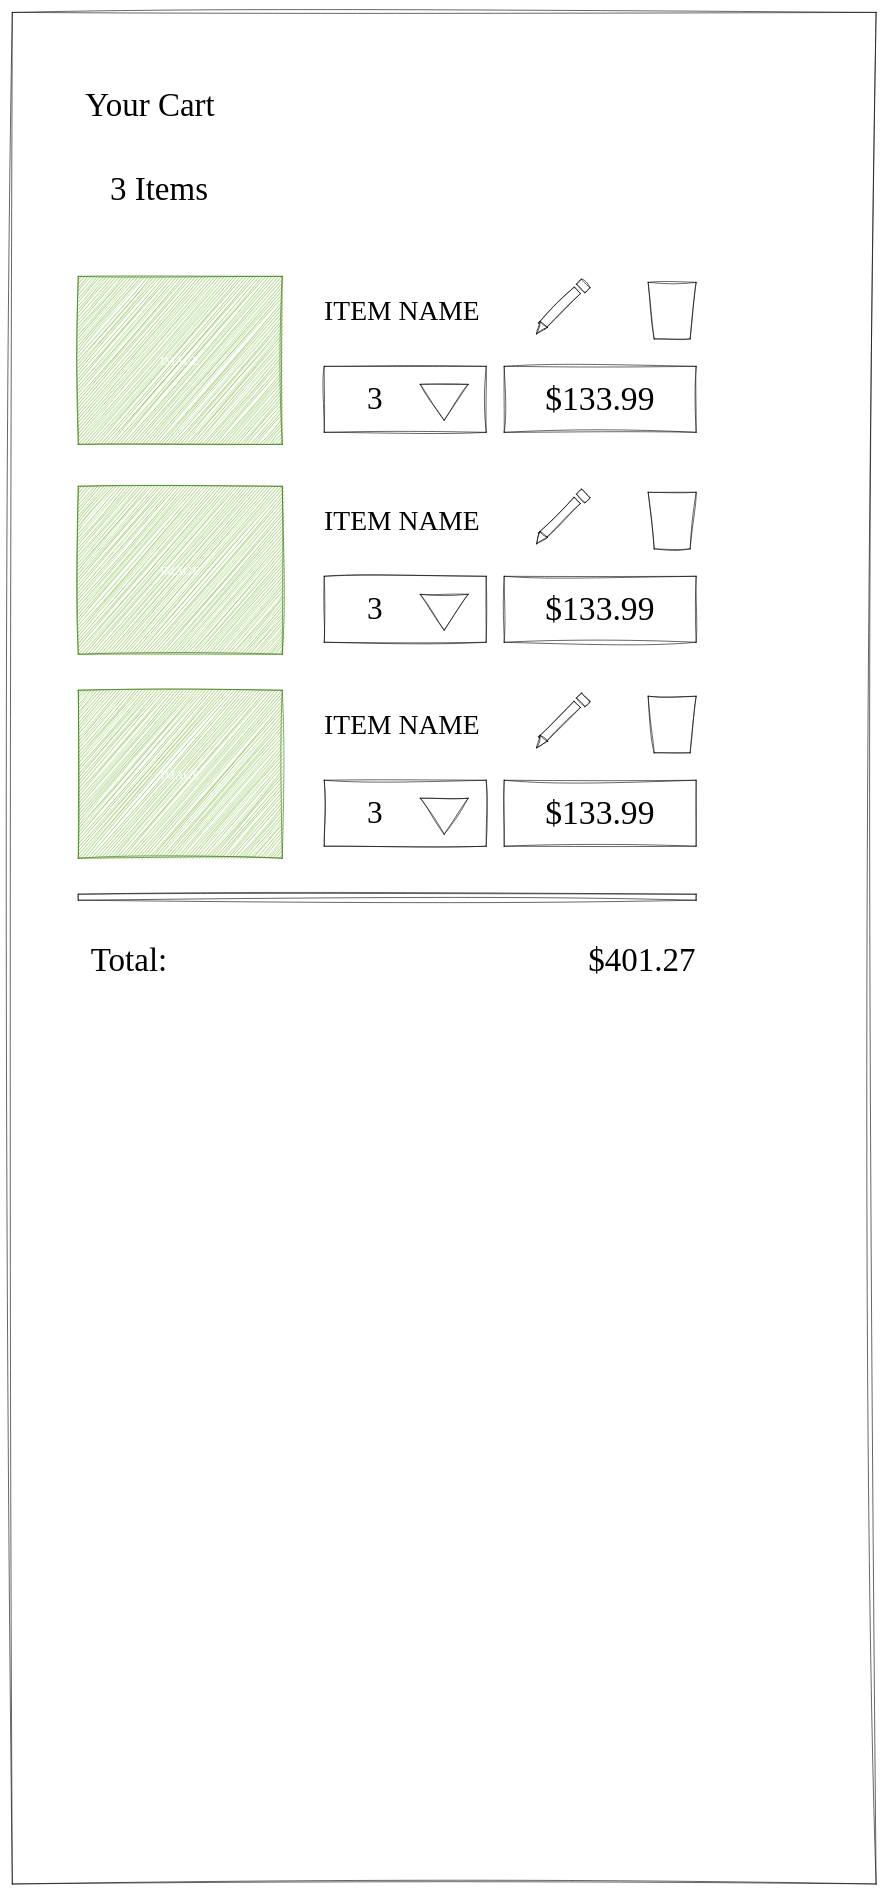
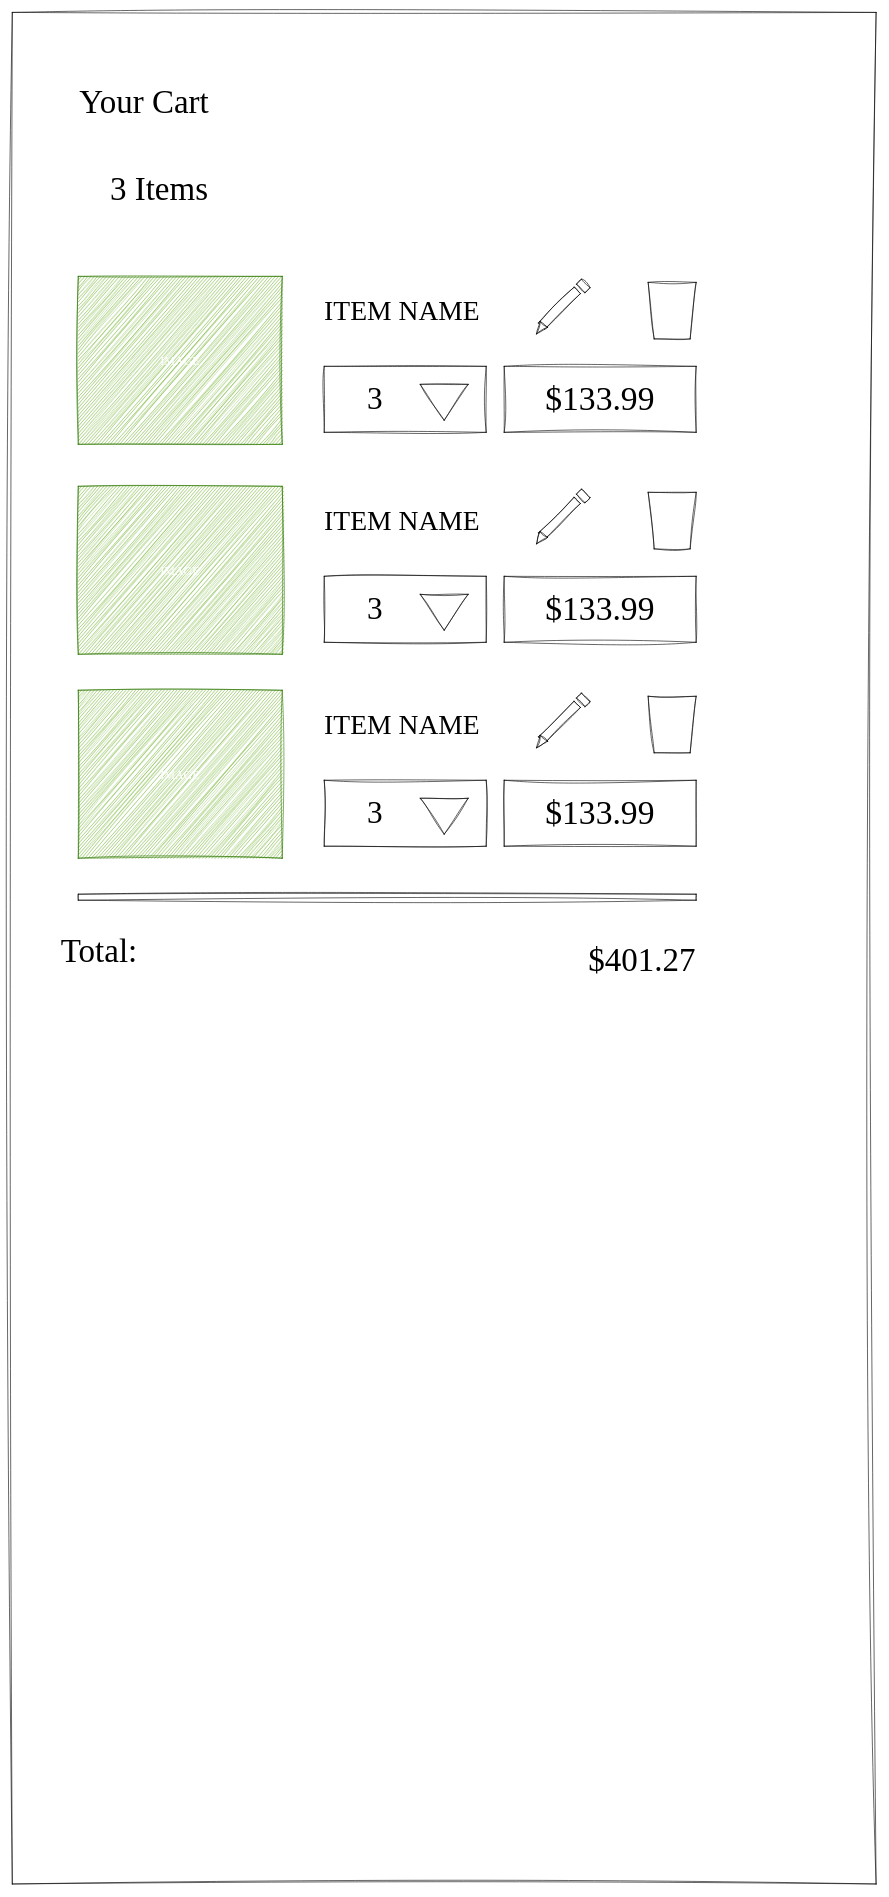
- <mxCell id="3" value="Your Cart" style="rounded=0;whiteSpace=wrap;html=1;sketch=1;hachureGap=4;jiggle=2;curveFitting=1;fontFamily=Architects Daughter;fontSource=https%3A%2F%2Ffonts.googleapis.com%2Fcss%3Ffamily%3DArchitects%2BDaughter;fontSize=55;strokeColor=none;" vertex="1" parent="1"><mxGeometry x="100" y="145" width="300" height="60" as="geometry" /></mxCell>
+ <mxCell id="3" value="Your Cart" style="rounded=0;whiteSpace=wrap;html=1;sketch=1;hachureGap=4;jiggle=2;curveFitting=1;fontFamily=Architects Daughter;fontSource=https%3A%2F%2Ffonts.googleapis.com%2Fcss%3Ffamily%3DArchitects%2BDaughter;fontSize=55;strokeColor=none;" vertex="1" parent="1"><mxGeometry x="90" y="140" width="300" height="60" as="geometry" /></mxCell>
- <mxCell id="33" value="Total:" style="rounded=0;whiteSpace=wrap;html=1;sketch=1;hachureGap=4;jiggle=2;curveFitting=1;fontFamily=Architects Daughter;fontSource=https%3A%2F%2Ffonts.googleapis.com%2Fcss%3Ffamily%3DArchitects%2BDaughter;fontSize=55;strokeColor=none;" vertex="1" parent="1"><mxGeometry x="130" y="1560" width="170" height="80" as="geometry" /></mxCell>
+ <mxCell id="33" value="Total:" style="rounded=0;whiteSpace=wrap;html=1;sketch=1;hachureGap=4;jiggle=2;curveFitting=1;fontFamily=Architects Daughter;fontSource=https%3A%2F%2Ffonts.googleapis.com%2Fcss%3Ffamily%3DArchitects%2BDaughter;fontSize=55;strokeColor=none;" vertex="1" parent="1"><mxGeometry x="80" y="1545" width="170" height="80" as="geometry" /></mxCell>
